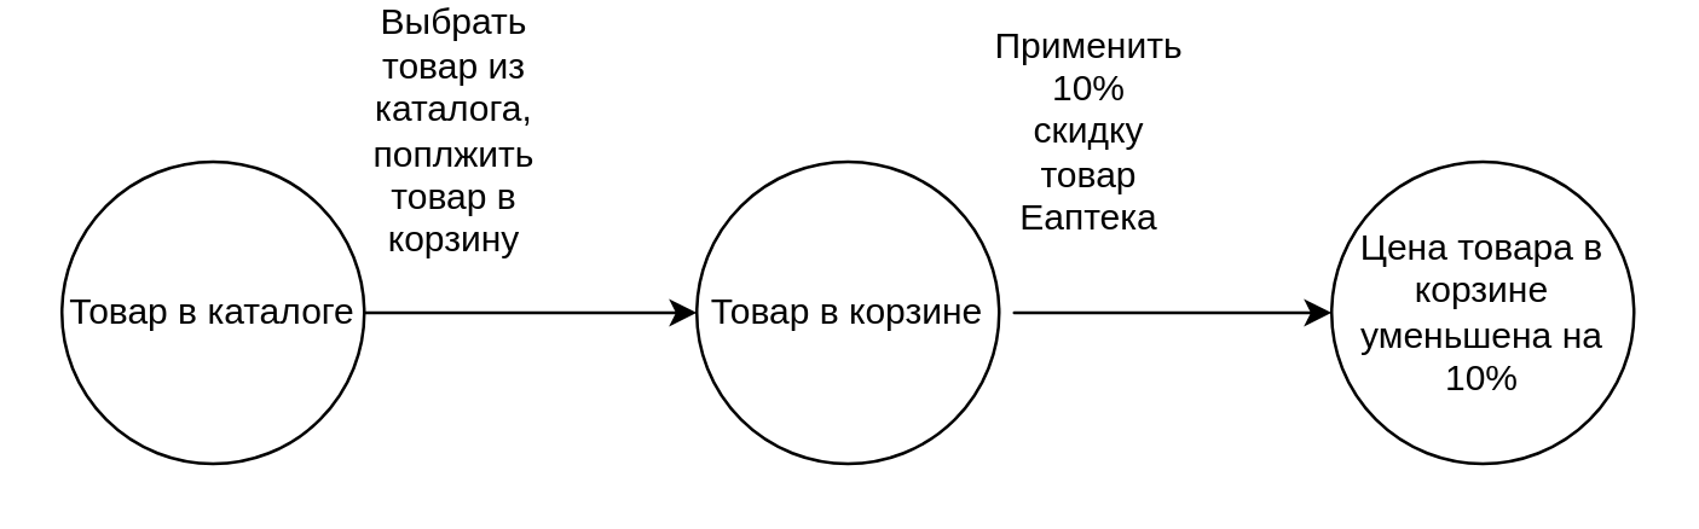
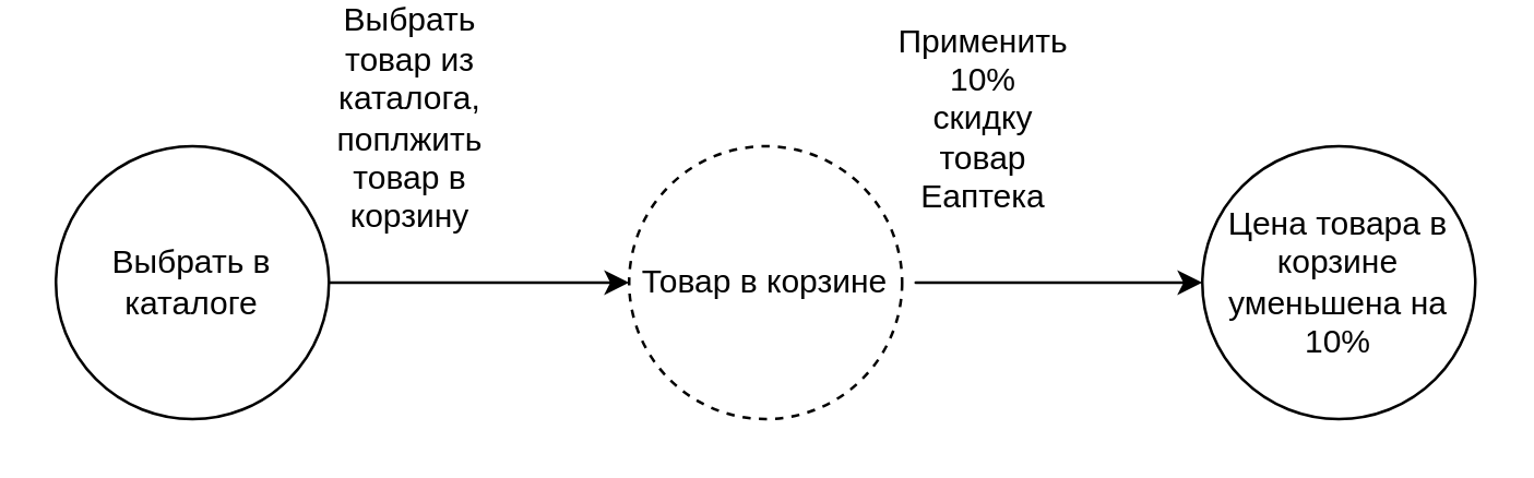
- <mxCell id="3" value="Товар в каталоге" style="ellipse;whiteSpace=wrap;html=1;aspect=fixed;" parent="1" vertex="1"><mxGeometry x="20" y="40" width="100" height="100" as="geometry" /></mxCell>
+ <mxCell id="3" value="Выбрать в каталоге" style="ellipse;whiteSpace=wrap;html=1;aspect=fixed;" parent="1" vertex="1"><mxGeometry x="20" y="40" width="100" height="100" as="geometry" /></mxCell>
- <mxCell id="4" value="Товар в корзине" style="ellipse;whiteSpace=wrap;html=1;aspect=fixed;" parent="1" vertex="1"><mxGeometry x="230" y="40" width="100" height="100" as="geometry" /></mxCell>
+ <mxCell id="4" value="Товар в корзине" style="ellipse;whiteSpace=wrap;html=1;aspect=fixed;dashed=1;" parent="1" vertex="1"><mxGeometry x="230" y="40" width="100" height="100" as="geometry" /></mxCell>
